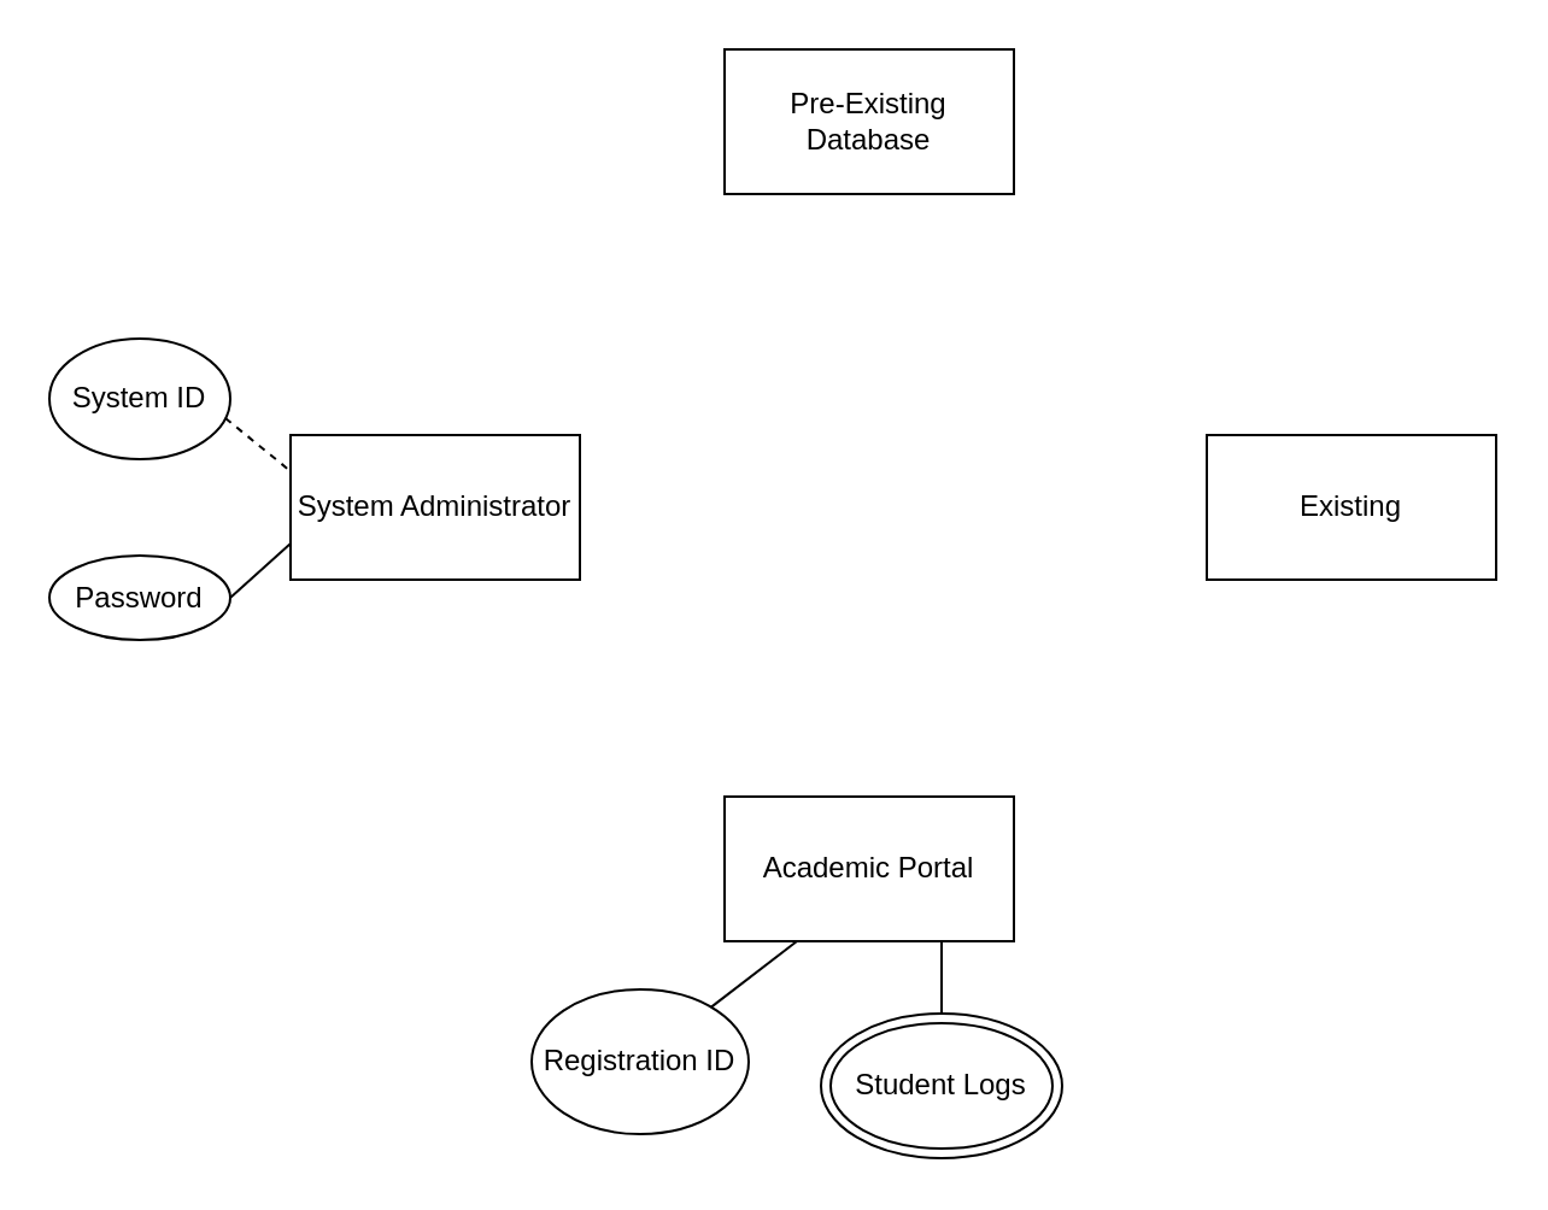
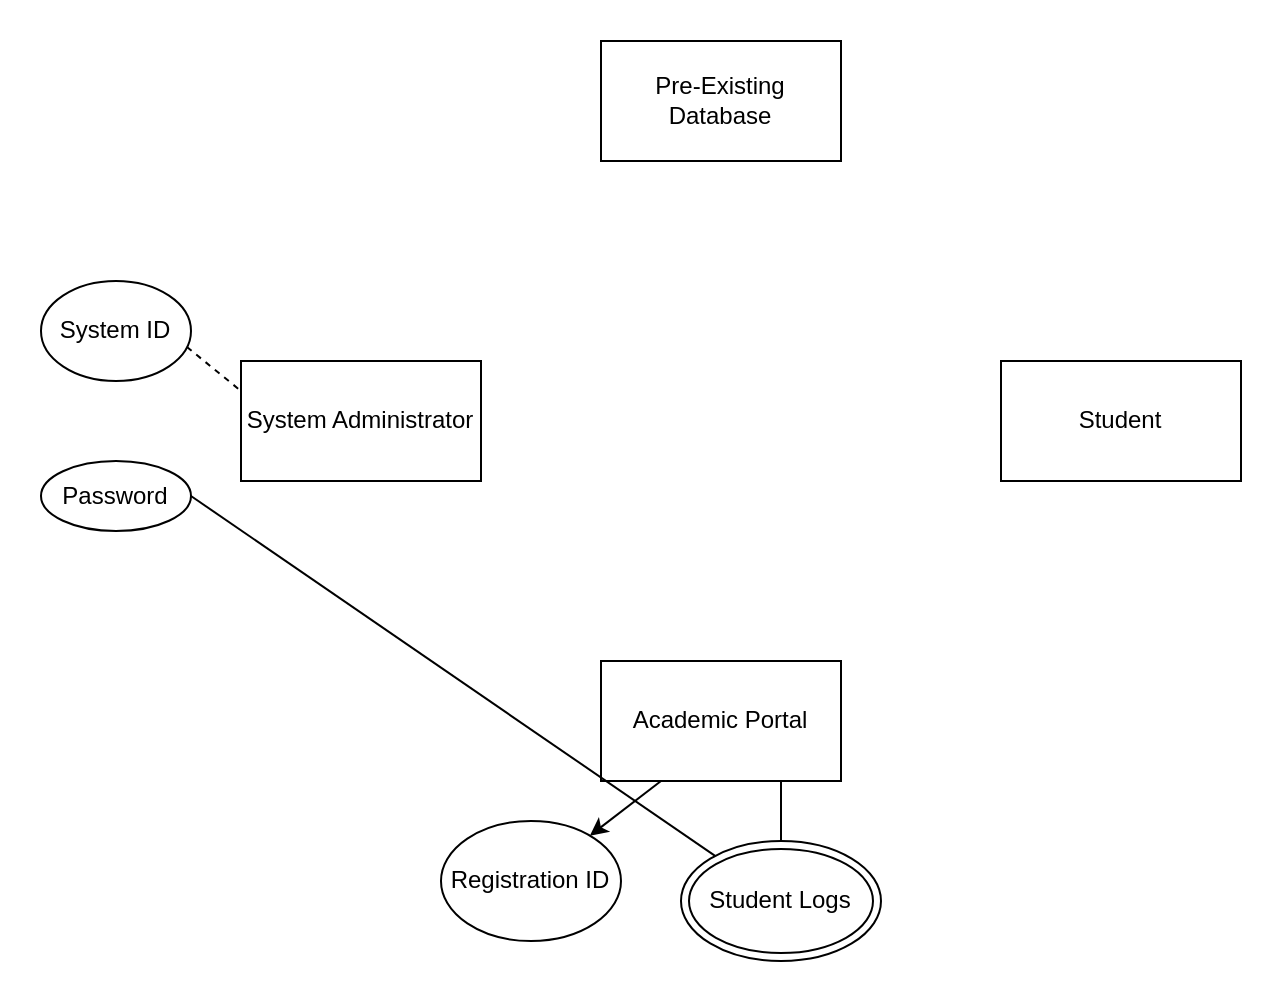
- <mxCell id="4" value="&lt;div&gt;Existing&lt;/div&gt;" style="rounded=0;whiteSpace=wrap;html=1;strokeWidth=1;" vertex="1" parent="1"><mxGeometry x="500" y="180" width="120" height="60" as="geometry" /></mxCell>
+ <mxCell id="4" value="&lt;div&gt;Student&lt;/div&gt;" style="rounded=0;whiteSpace=wrap;html=1;strokeWidth=1;" vertex="1" parent="1"><mxGeometry x="500" y="180" width="120" height="60" as="geometry" /></mxCell>
- <mxCell id="9" value="" style="endArrow=none;html=1;rounded=0;entryX=0;entryY=0.75;entryDx=0;entryDy=0;exitX=1;exitY=0.5;exitDx=0;exitDy=0;" edge="1" parent="1" source="7" target="3"><mxGeometry width="50" height="50" relative="1" as="geometry"><mxPoint x="530" y="200" as="sourcePoint" /><mxPoint x="580" y="150" as="targetPoint" /></mxGeometry></mxCell>
+ <mxCell id="9" value="" style="endArrow=none;html=1;rounded=0;exitX=1;exitY=0.5;exitDx=0;exitDy=0;" edge="1" parent="1" source="7" target="11"><mxGeometry width="50" height="50" relative="1" as="geometry"><mxPoint x="530" y="200" as="sourcePoint" /><mxPoint x="580" y="150" as="targetPoint" /></mxGeometry></mxCell>
- <mxCell id="12" value="" style="endArrow=none;html=1;rounded=0;exitX=0.25;exitY=1;exitDx=0;exitDy=0;" edge="1" parent="1" source="5" target="10"><mxGeometry width="50" height="50" relative="1" as="geometry"><mxPoint x="530" y="280" as="sourcePoint" /><mxPoint x="580" y="230" as="targetPoint" /></mxGeometry></mxCell>
+ <mxCell id="12" value="" style="endArrow=classic;html=1;rounded=0;exitX=0.25;exitY=1;exitDx=0;exitDy=0;" edge="1" parent="1" source="5" target="10"><mxGeometry width="50" height="50" relative="1" as="geometry"><mxPoint x="530" y="280" as="sourcePoint" /><mxPoint x="580" y="230" as="targetPoint" /></mxGeometry></mxCell>
